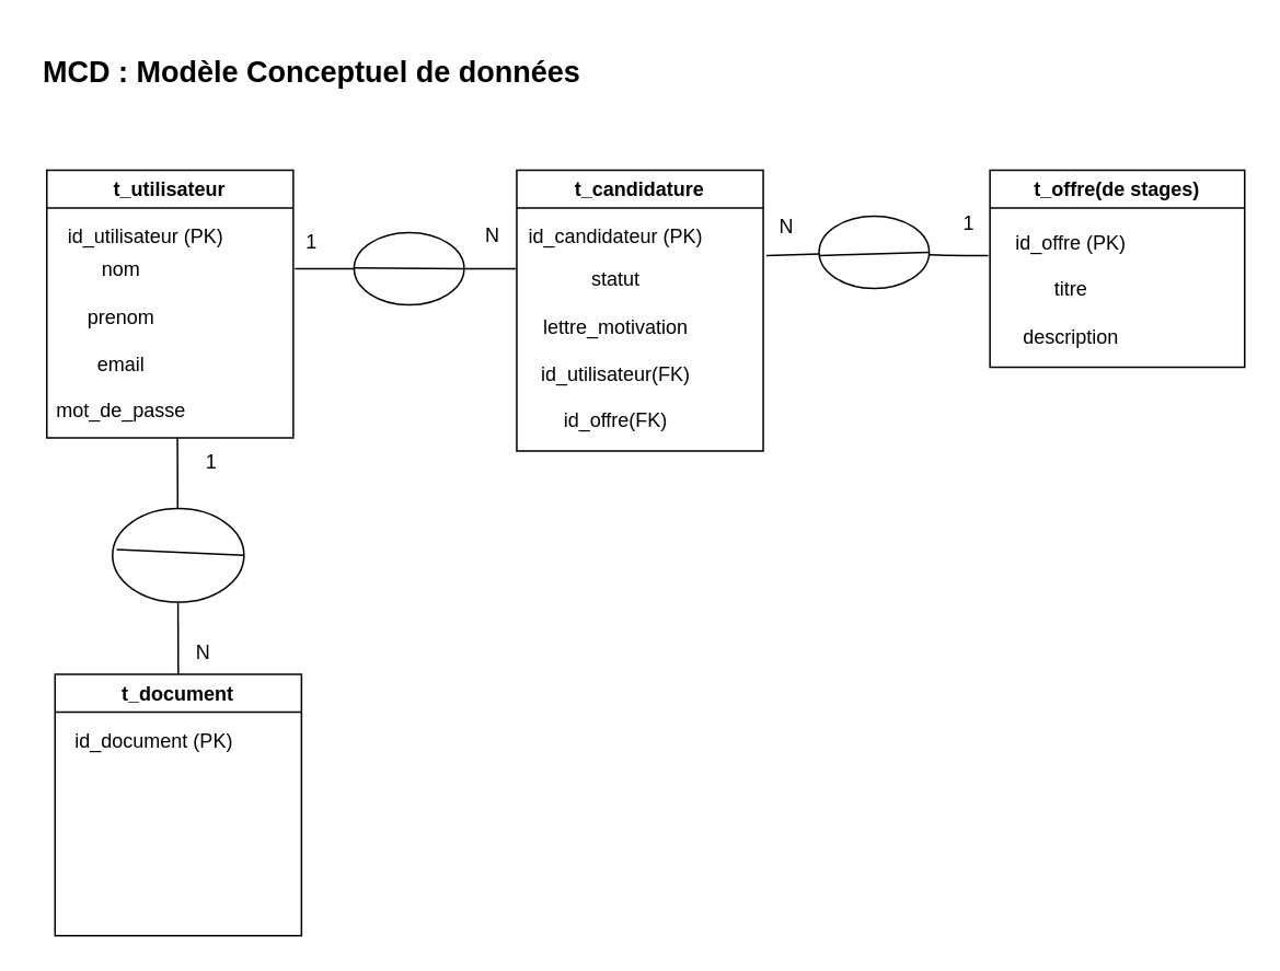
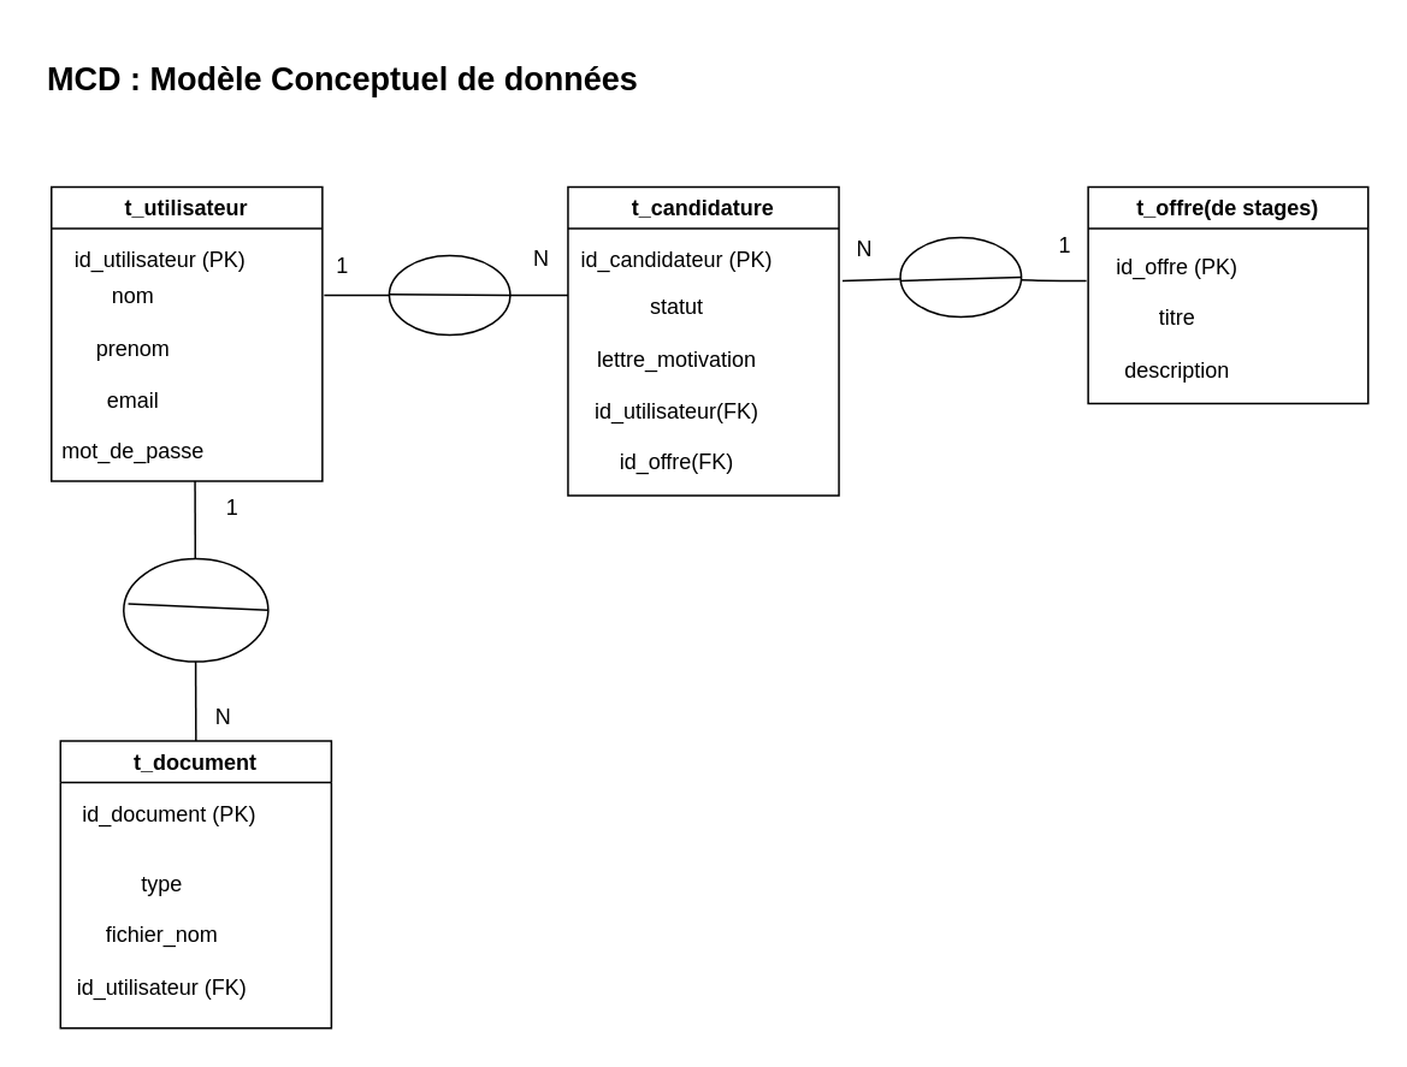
+ <mxCell id="23" value="type&lt;br&gt;&lt;br&gt;fichier_nom&lt;br&gt;&lt;br&gt;id_utilisateur (FK)" style="text;html=1;align=center;verticalAlign=middle;resizable=0;points=[];autosize=1;" vertex="1" parent="22"><mxGeometry x="4" y="71" width="104" height="74" as="geometry" /></mxCell>
